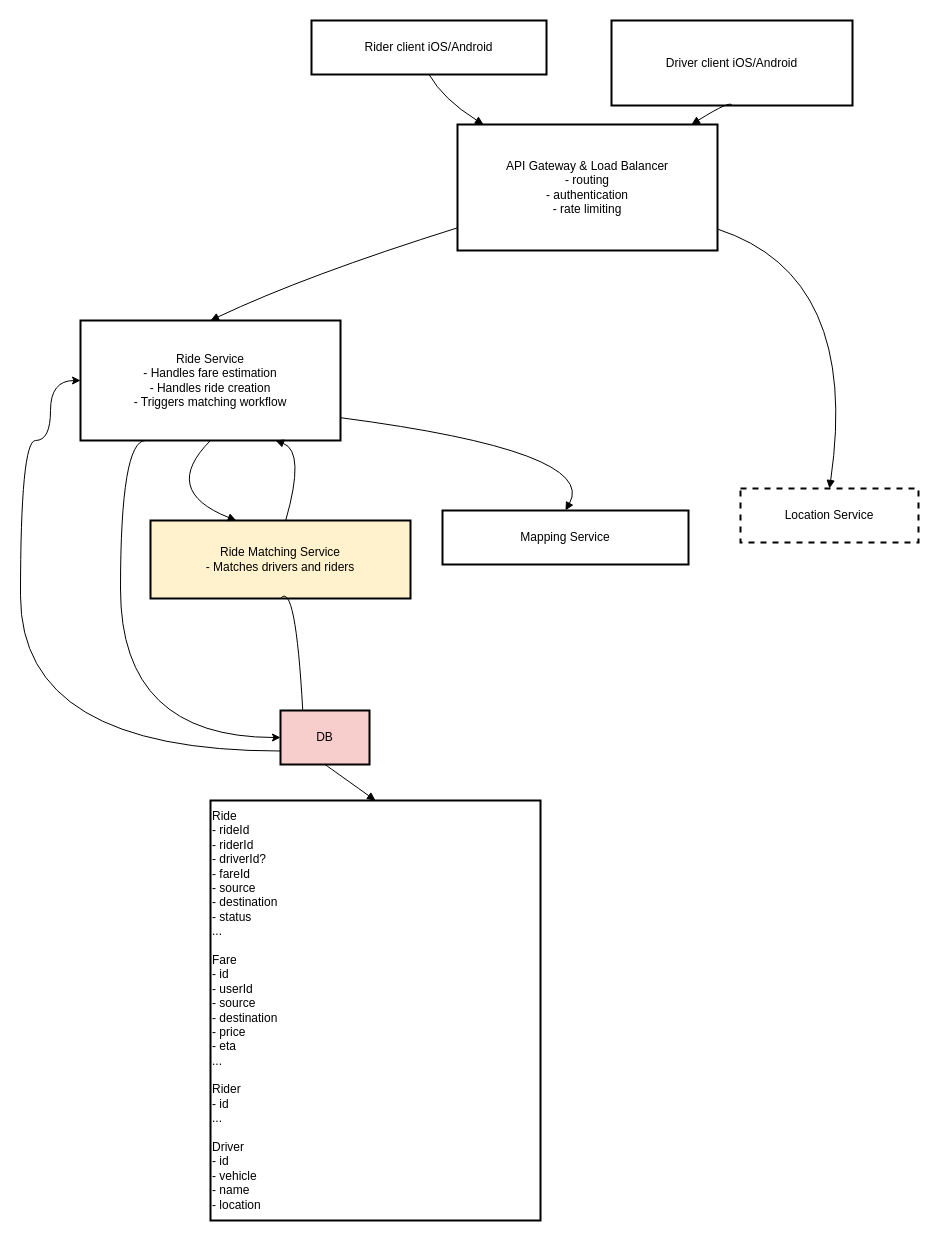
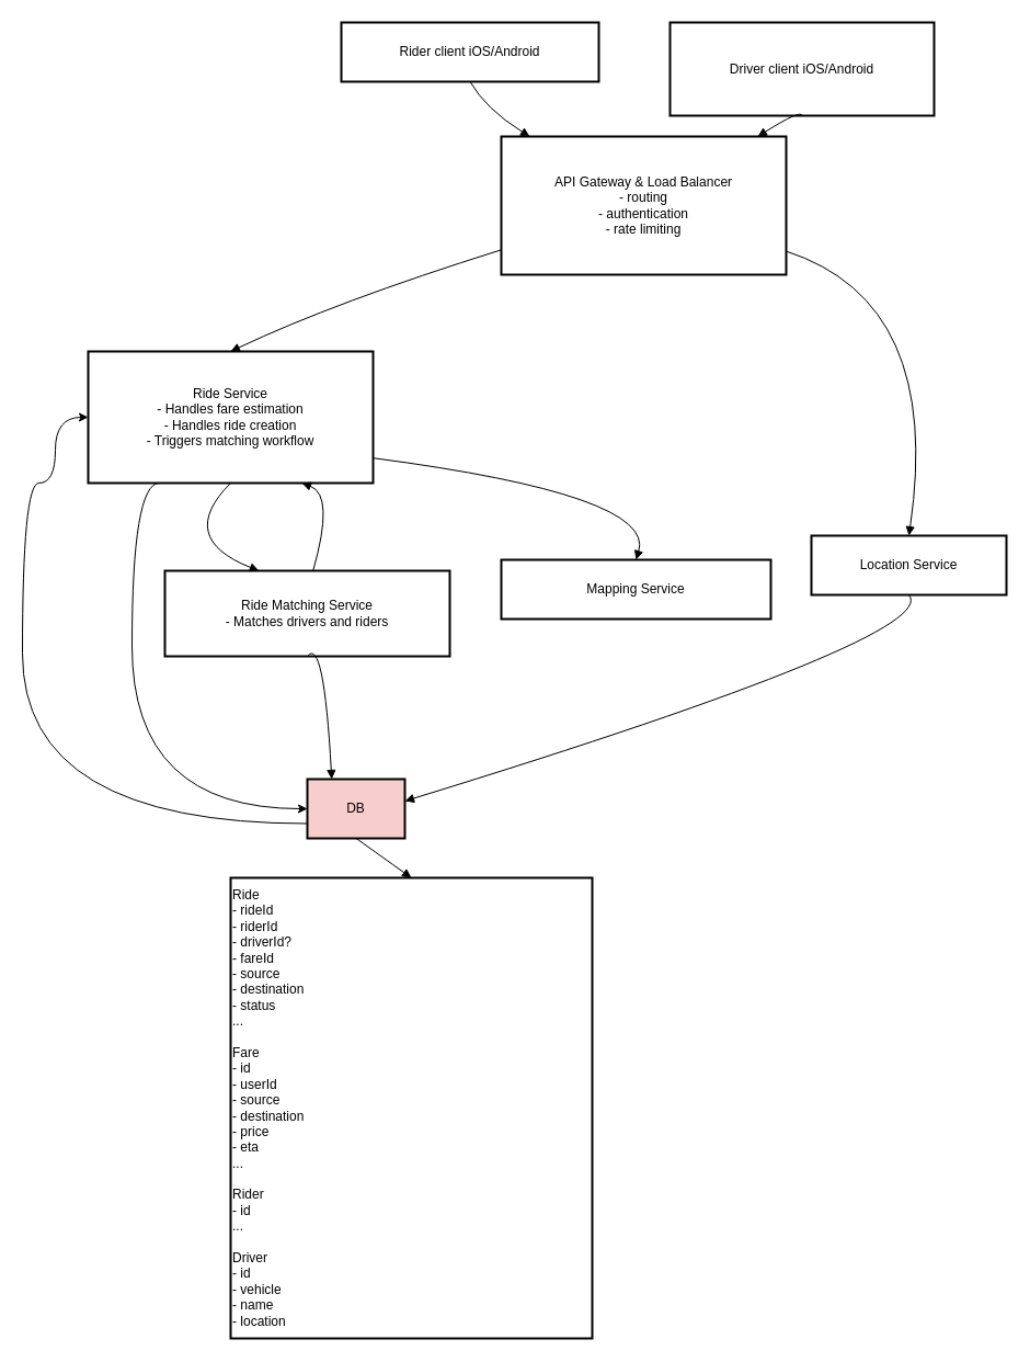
- <mxCell id="8" value="Location Service" style="whiteSpace=wrap;strokeWidth=2;dashed=1;" vertex="1" parent="1"><mxGeometry x="740" y="488" width="178" height="54" as="geometry" /></mxCell>
+ <mxCell id="8" value="Location Service" style="whiteSpace=wrap;strokeWidth=2;" vertex="1" parent="1"><mxGeometry x="740" y="488" width="178" height="54" as="geometry" /></mxCell>
- <mxCell id="9" value="Mapping Service" style="whiteSpace=wrap;strokeWidth=2;" vertex="1" parent="1"><mxGeometry x="442" y="510" width="246" height="54" as="geometry" /></mxCell>
+ <mxCell id="9" value="Mapping Service" style="whiteSpace=wrap;strokeWidth=2;" vertex="1" parent="1"><mxGeometry x="457" y="510" width="246" height="54" as="geometry" /></mxCell>
- <mxCell id="7" value="Ride Matching Service&#10;- Matches drivers and riders" style="whiteSpace=wrap;strokeWidth=2;fillColor=#fff2cc;" vertex="1" parent="1"><mxGeometry x="150" y="520" width="260" height="78" as="geometry" /></mxCell>
+ <mxCell id="7" value="Ride Matching Service&#10;- Matches drivers and riders" style="whiteSpace=wrap;strokeWidth=2;" vertex="1" parent="1"><mxGeometry x="150" y="520" width="260" height="78" as="geometry" /></mxCell>
+ <mxCell id="21" value="" style="curved=1;startArrow=none;endArrow=block;exitX=0.5;exitY=1;entryX=1;entryY=0.37;rounded=0;" edge="1" parent="1" source="8" target="11"><mxGeometry relative="1" as="geometry"><Array as="points"><mxPoint x="860" y="579" /></Array></mxGeometry></mxCell>
- <mxCell id="19" value="" style="curved=1;startArrow=none;endArrow=none;exitX=0.5;exitY=1;entryX=0.25;entryY=0;rounded=0;entryDx=0;entryDy=0;" edge="1" parent="1" source="7" target="11"><mxGeometry relative="1" as="geometry"><Array as="points"><mxPoint x="295" y="579" /></Array></mxGeometry></mxCell>
+ <mxCell id="19" value="" style="curved=1;startArrow=none;endArrow=block;exitX=0.5;exitY=1;entryX=0.25;entryY=0;rounded=0;entryDx=0;entryDy=0;" edge="1" parent="1" source="7" target="11"><mxGeometry relative="1" as="geometry"><Array as="points"><mxPoint x="295" y="579" /></Array></mxGeometry></mxCell>
